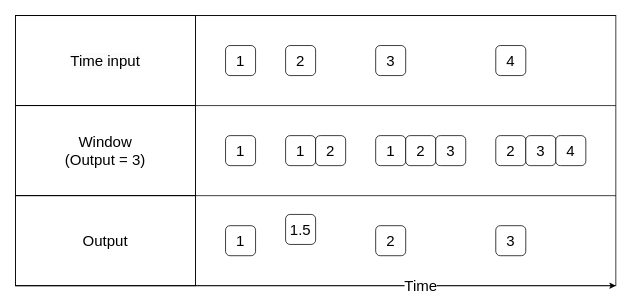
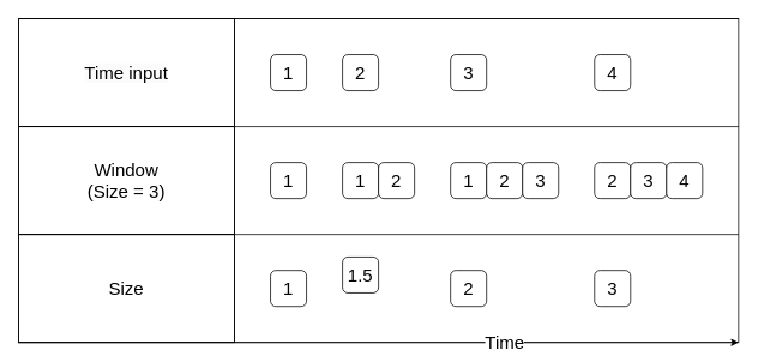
- <mxCell id="26" value="Window&lt;br&gt;(Output = 3)" style="rounded=0;whiteSpace=wrap;html=1;fontSize=20;fillColor=none;" vertex="1" parent="1"><mxGeometry x="20" y="140" width="240" height="120" as="geometry" /></mxCell>
+ <mxCell id="26" value="Window&lt;br&gt;(Size = 3)" style="rounded=0;whiteSpace=wrap;html=1;fontSize=20;fillColor=none;" vertex="1" parent="1"><mxGeometry x="20" y="140" width="240" height="120" as="geometry" /></mxCell>
- <mxCell id="27" value="Output" style="rounded=0;whiteSpace=wrap;html=1;fontSize=20;fillColor=none;" vertex="1" parent="1"><mxGeometry x="20" y="260" width="240" height="120" as="geometry" /></mxCell>
+ <mxCell id="27" value="Size" style="rounded=0;whiteSpace=wrap;html=1;fontSize=20;fillColor=none;" vertex="1" parent="1"><mxGeometry x="20" y="260" width="240" height="120" as="geometry" /></mxCell>
